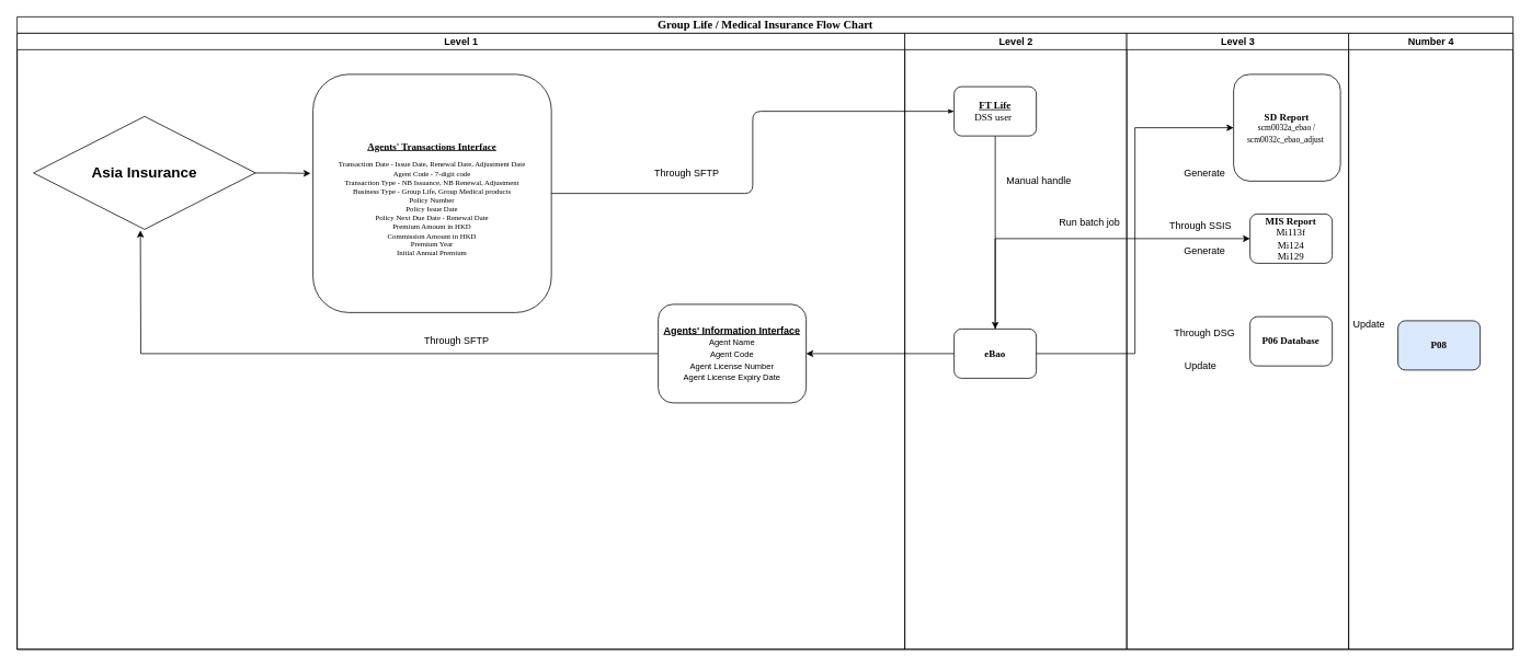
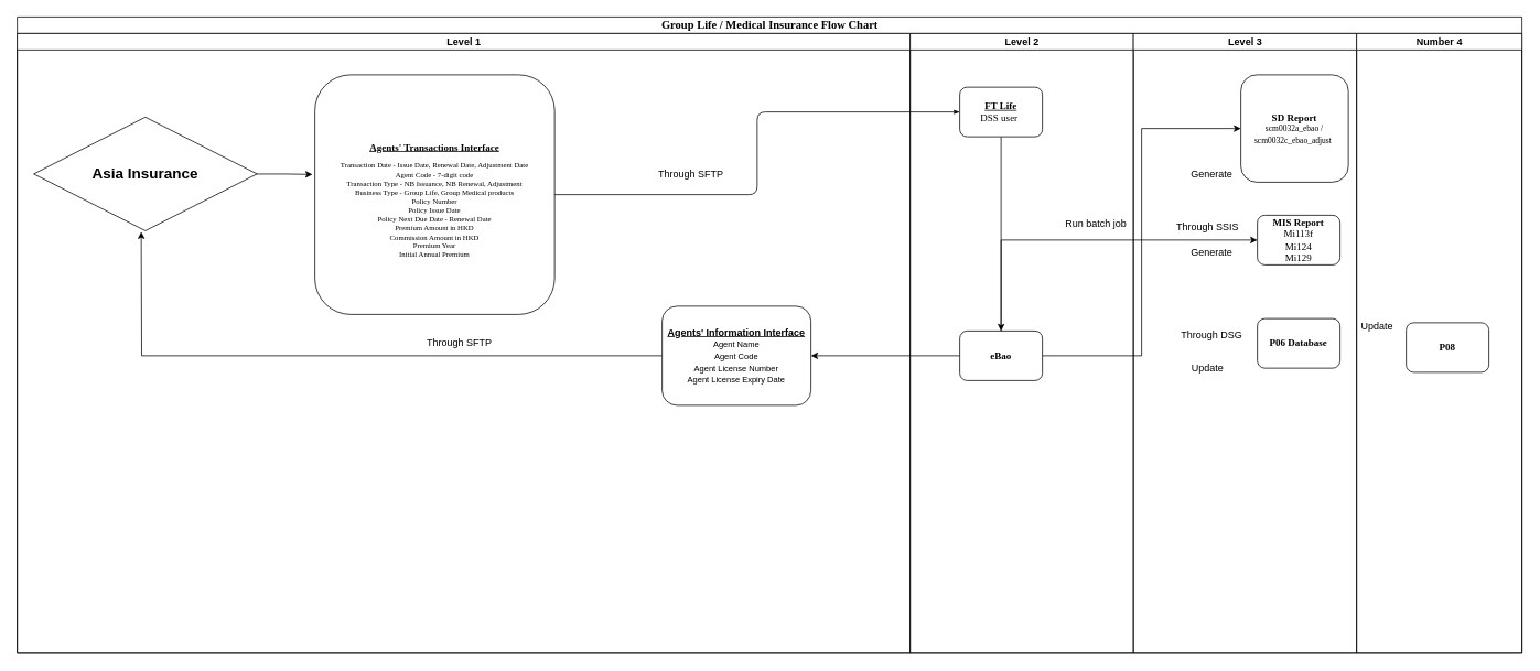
- <mxCell id="16" value="Manual handle&amp;nbsp;" style="text;html=1;strokeColor=none;fillColor=none;align=center;verticalAlign=middle;whiteSpace=wrap;rounded=0;" vertex="1" parent="12"><mxGeometry x="110" y="170" width="110" height="20" as="geometry" /></mxCell>
- <mxCell id="31" value="&lt;font style=&quot;font-size: 12px;&quot;&gt;&lt;b&gt;P08&lt;/b&gt;&lt;/font&gt;" style="rounded=1;whiteSpace=wrap;html=1;shadow=0;labelBackgroundColor=none;strokeWidth=1;fontFamily=Verdana;fontSize=8;align=center;fillColor=#dae8fc;" vertex="1" parent="30"><mxGeometry x="60" y="350" width="100" height="60" as="geometry" /></mxCell>
+ <mxCell id="31" value="&lt;font style=&quot;font-size: 12px;&quot;&gt;&lt;b&gt;P08&lt;/b&gt;&lt;/font&gt;" style="rounded=1;whiteSpace=wrap;html=1;shadow=0;labelBackgroundColor=none;strokeWidth=1;fontFamily=Verdana;fontSize=8;align=center;" vertex="1" parent="30"><mxGeometry x="60" y="350" width="100" height="60" as="geometry" /></mxCell>
